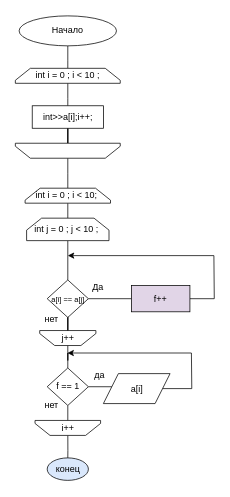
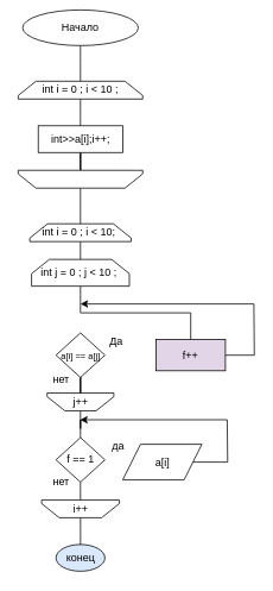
- <mxCell id="3" value="Начало" style="ellipse;whiteSpace=wrap;html=1;" parent="1" vertex="1"><mxGeometry x="25" y="20" width="130" height="40" as="geometry" /></mxCell>
+ <mxCell id="3" value="Начало" style="ellipse;whiteSpace=wrap;html=1;" parent="1" vertex="1"><mxGeometry x="25" y="10" width="130" height="40" as="geometry" /></mxCell>
- <mxCell id="12" style="edgeStyle=orthogonalEdgeStyle;rounded=0;orthogonalLoop=1;jettySize=auto;html=1;exitX=0.5;exitY=1;exitDx=0;exitDy=0;endArrow=none;endFill=0;entryX=0.5;entryY=0;entryDx=0;entryDy=0;" parent="1" source="13" target="16" edge="1"><mxGeometry relative="1" as="geometry"><mxPoint x="90" y="340" as="targetPoint" /></mxGeometry></mxCell>
+ <mxCell id="12" style="edgeStyle=orthogonalEdgeStyle;rounded=0;orthogonalLoop=1;jettySize=auto;html=1;exitX=0.5;exitY=1;exitDx=0;exitDy=0;endArrow=none;endFill=0;" parent="1" source="13" target="19" edge="1"><mxGeometry relative="1" as="geometry"><mxPoint x="90" y="340" as="targetPoint" /></mxGeometry></mxCell>
- <mxCell id="14" style="orthogonalLoop=1;jettySize=auto;html=1;exitX=1;exitY=0.5;exitDx=0;exitDy=0;entryX=0;entryY=0.5;entryDx=0;entryDy=0;endArrow=none;endFill=0;edgeStyle=orthogonalEdgeStyle;rounded=0;" parent="1" source="16" target="19" edge="1"><mxGeometry relative="1" as="geometry" /></mxCell>
- <mxCell id="23" style="edgeStyle=orthogonalEdgeStyle;rounded=0;orthogonalLoop=1;jettySize=auto;html=1;exitX=1;exitY=0.5;exitDx=0;exitDy=0;entryX=0.128;entryY=0.438;entryDx=0;entryDy=0;entryPerimeter=0;endArrow=none;endFill=0;" parent="1" source="25" target="29" edge="1"><mxGeometry relative="1" as="geometry" /></mxCell>
